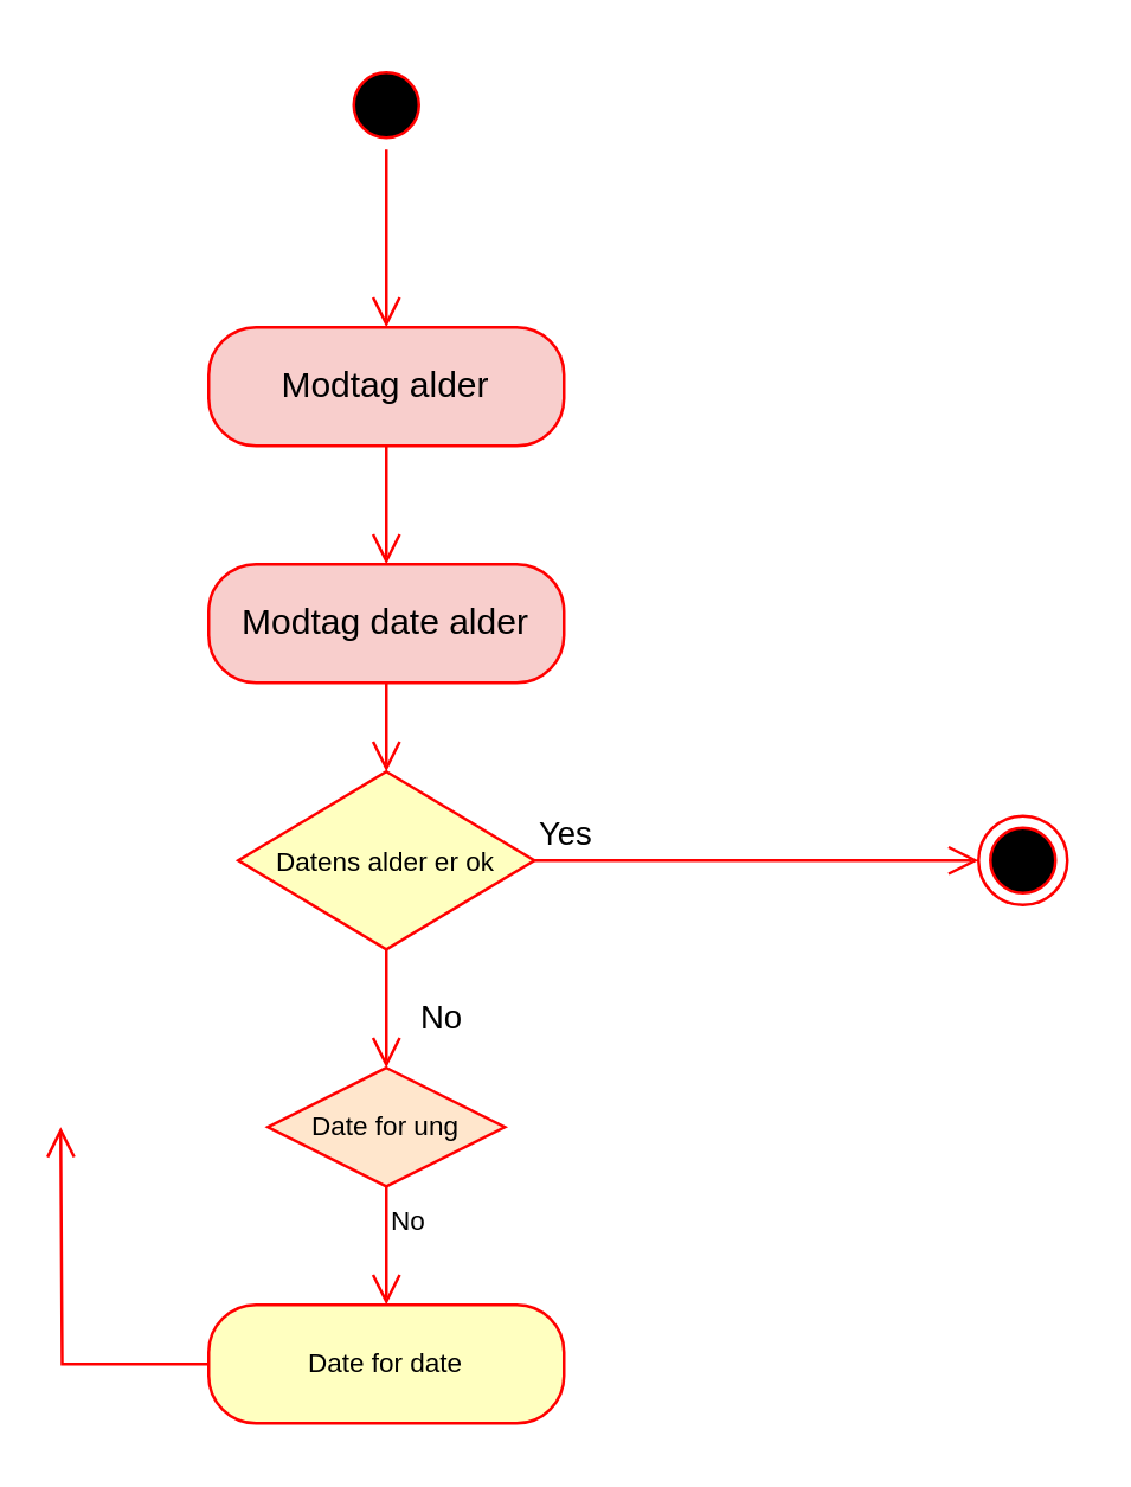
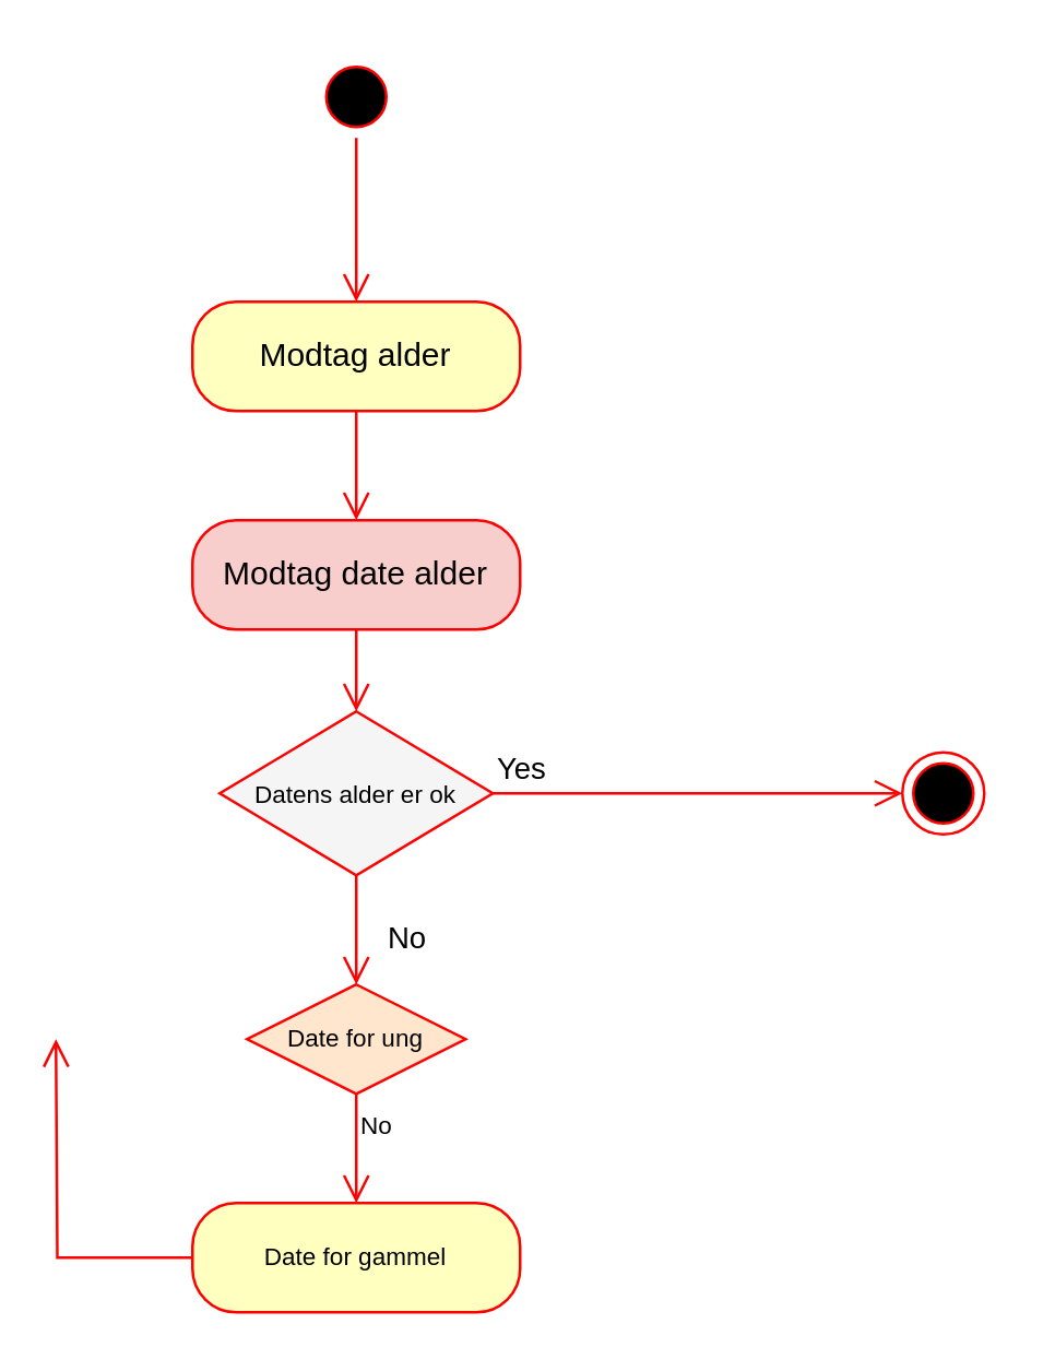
- <mxCell id="4" value="Modtag alder" style="rounded=1;whiteSpace=wrap;html=1;arcSize=40;fontColor=#000000;fillColor=#f8cecc;strokeColor=#ff0000;" vertex="1" parent="1"><mxGeometry x="70" y="110" width="120" height="40" as="geometry" /></mxCell>
+ <mxCell id="4" value="Modtag alder" style="rounded=1;whiteSpace=wrap;html=1;arcSize=40;fontColor=#000000;fillColor=#ffffc0;strokeColor=#ff0000;" vertex="1" parent="1"><mxGeometry x="70" y="110" width="120" height="40" as="geometry" /></mxCell>
- <mxCell id="8" value="&lt;font style=&quot;font-size: 9px&quot;&gt;Datens alder er ok&lt;/font&gt;" style="rhombus;whiteSpace=wrap;html=1;fillColor=#ffffc0;strokeColor=#ff0000;" vertex="1" parent="1"><mxGeometry x="80" y="260" width="100" height="60" as="geometry" /></mxCell>
+ <mxCell id="8" value="&lt;font style=&quot;font-size: 9px&quot;&gt;Datens alder er ok&lt;/font&gt;" style="rhombus;whiteSpace=wrap;html=1;fillColor=#f5f5f5;strokeColor=#ff0000;" vertex="1" parent="1"><mxGeometry x="80" y="260" width="100" height="60" as="geometry" /></mxCell>
- <mxCell id="14" value="Date for date" style="rounded=1;whiteSpace=wrap;html=1;arcSize=40;fontColor=#000000;fillColor=#ffffc0;strokeColor=#ff0000;fontSize=9;" vertex="1" parent="1"><mxGeometry x="70" y="440" width="120" height="40" as="geometry" /></mxCell>
+ <mxCell id="14" value="Date for gammel" style="rounded=1;whiteSpace=wrap;html=1;arcSize=40;fontColor=#000000;fillColor=#ffffc0;strokeColor=#ff0000;fontSize=9;" vertex="1" parent="1"><mxGeometry x="70" y="440" width="120" height="40" as="geometry" /></mxCell>
